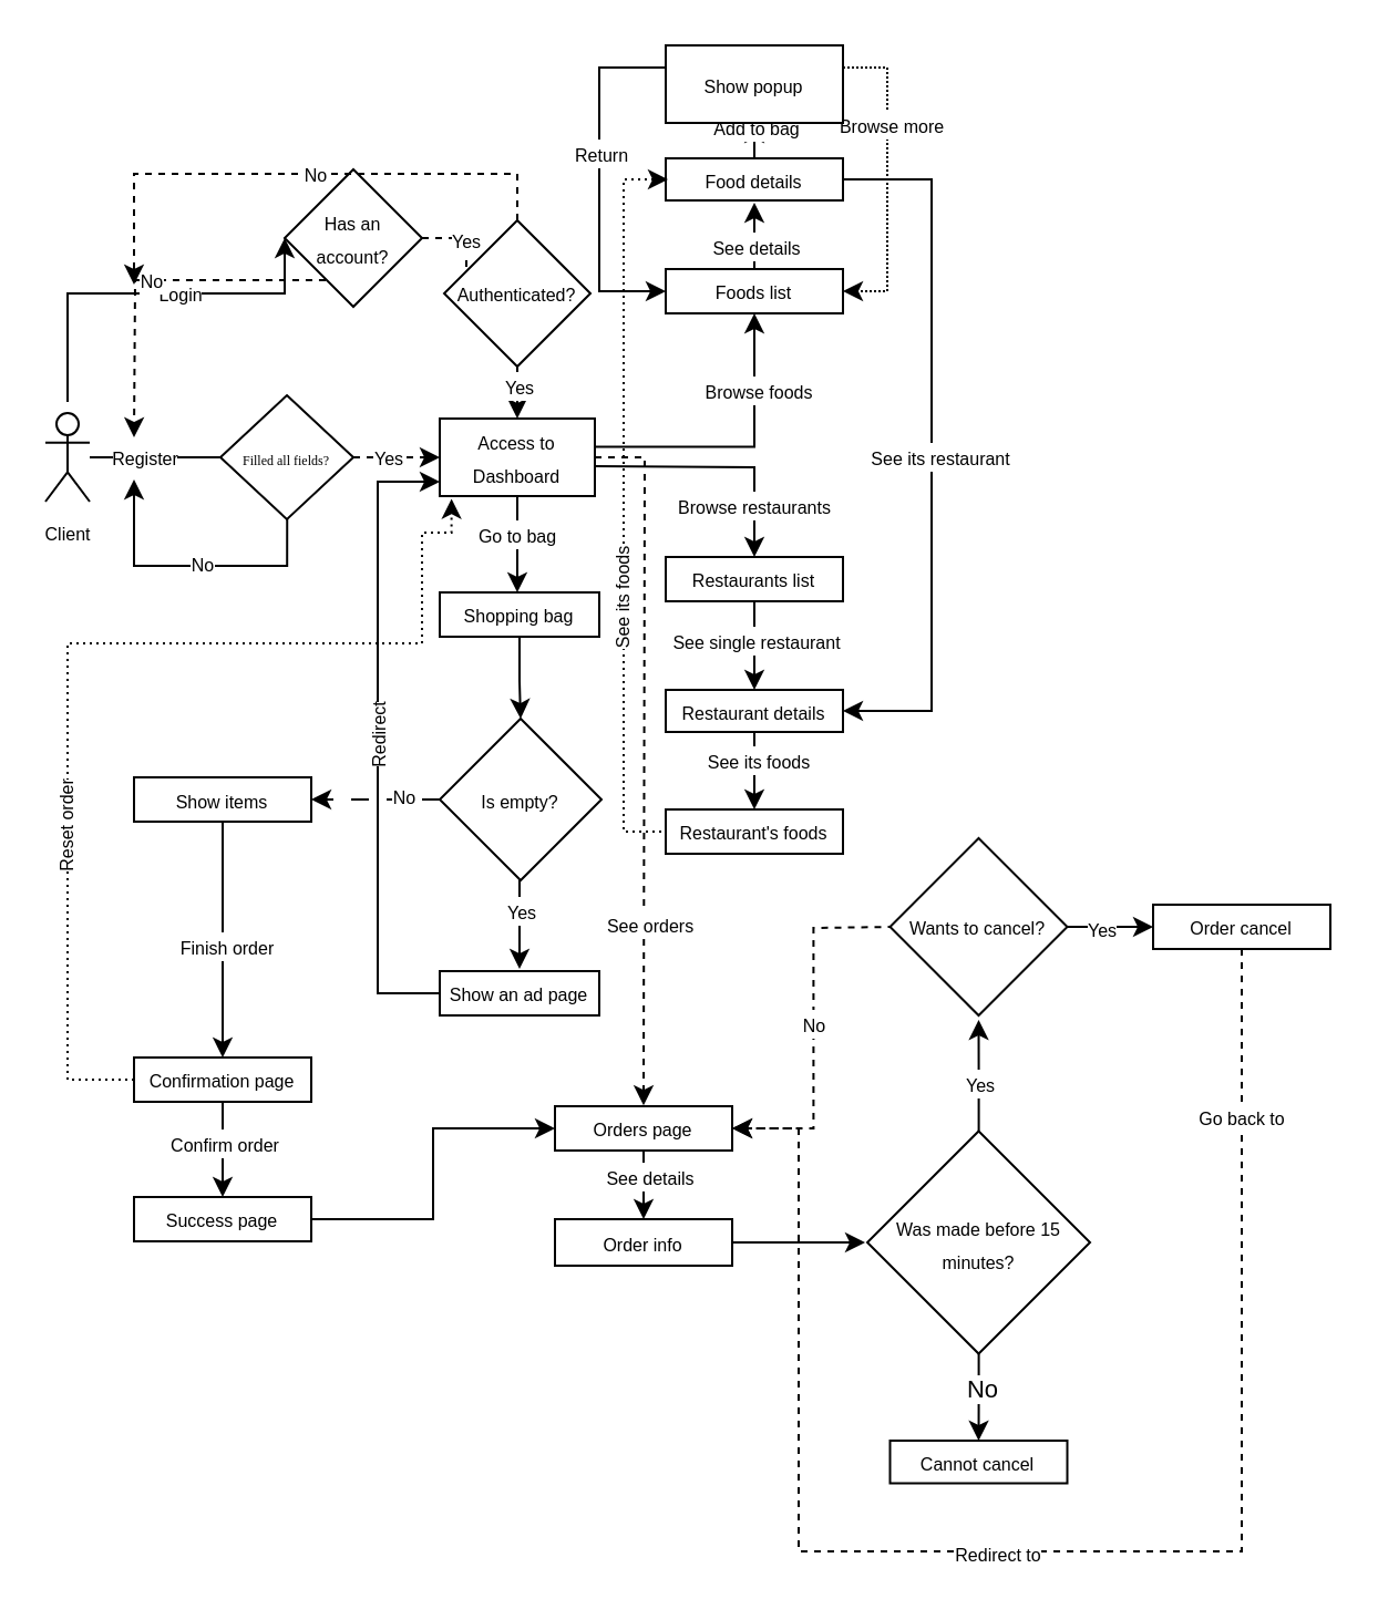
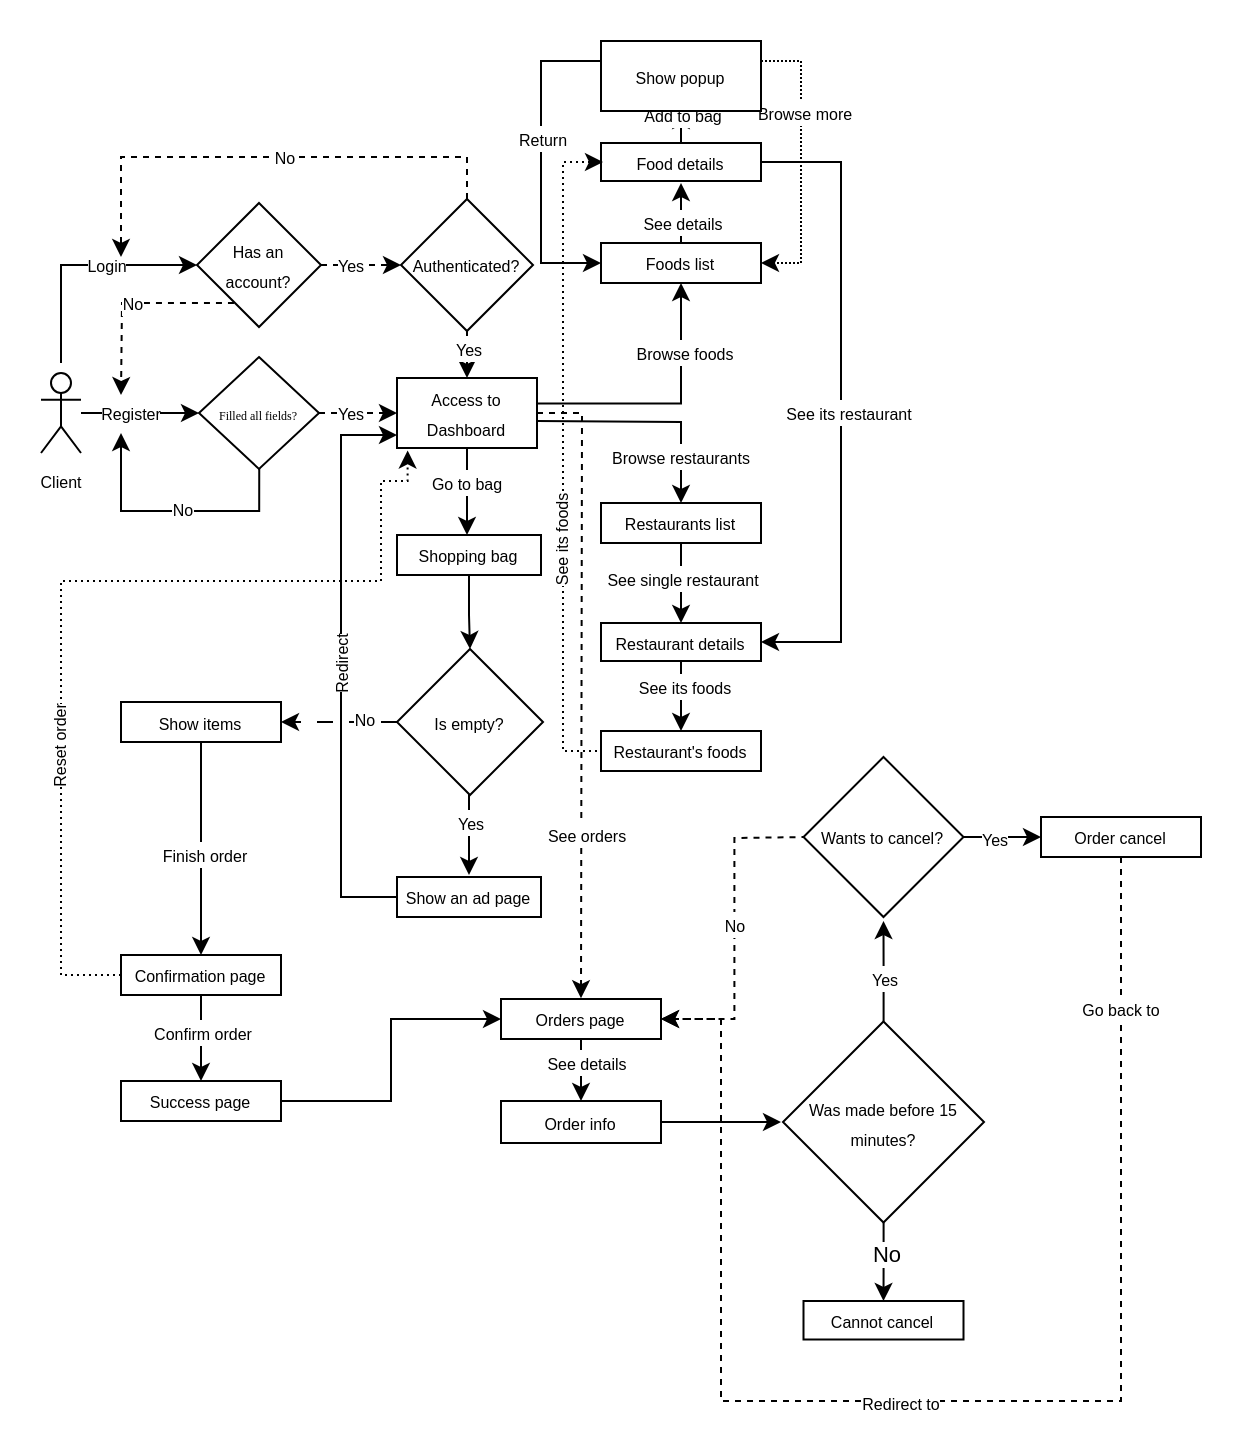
- <mxCell id="16" value="&lt;font style=&quot;font-size: 8px;&quot;&gt;Has an&lt;br&gt;account?&lt;/font&gt;" style="rhombus;whiteSpace=wrap;html=1;" vertex="1" parent="1"><mxGeometry x="128" y="76" width="62" height="62" as="geometry" /></mxCell>
+ <mxCell id="16" value="&lt;font style=&quot;font-size: 8px;&quot;&gt;Has an&lt;br&gt;account?&lt;/font&gt;" style="rhombus;whiteSpace=wrap;html=1;" vertex="1" parent="1"><mxGeometry x="98" y="101" width="62" height="62" as="geometry" /></mxCell>
- <mxCell id="2" style="edgeStyle=orthogonalEdgeStyle;rounded=0;orthogonalLoop=1;jettySize=auto;html=1;entryX=0;entryY=0.5;entryDx=0;entryDy=0;endArrow=none;" edge="1" parent="1" source="6" target="11"><mxGeometry relative="1" as="geometry" /></mxCell>
+ <mxCell id="2" style="edgeStyle=orthogonalEdgeStyle;rounded=0;orthogonalLoop=1;jettySize=auto;html=1;entryX=0;entryY=0.5;entryDx=0;entryDy=0;" edge="1" parent="1" source="6" target="11"><mxGeometry relative="1" as="geometry" /></mxCell>
